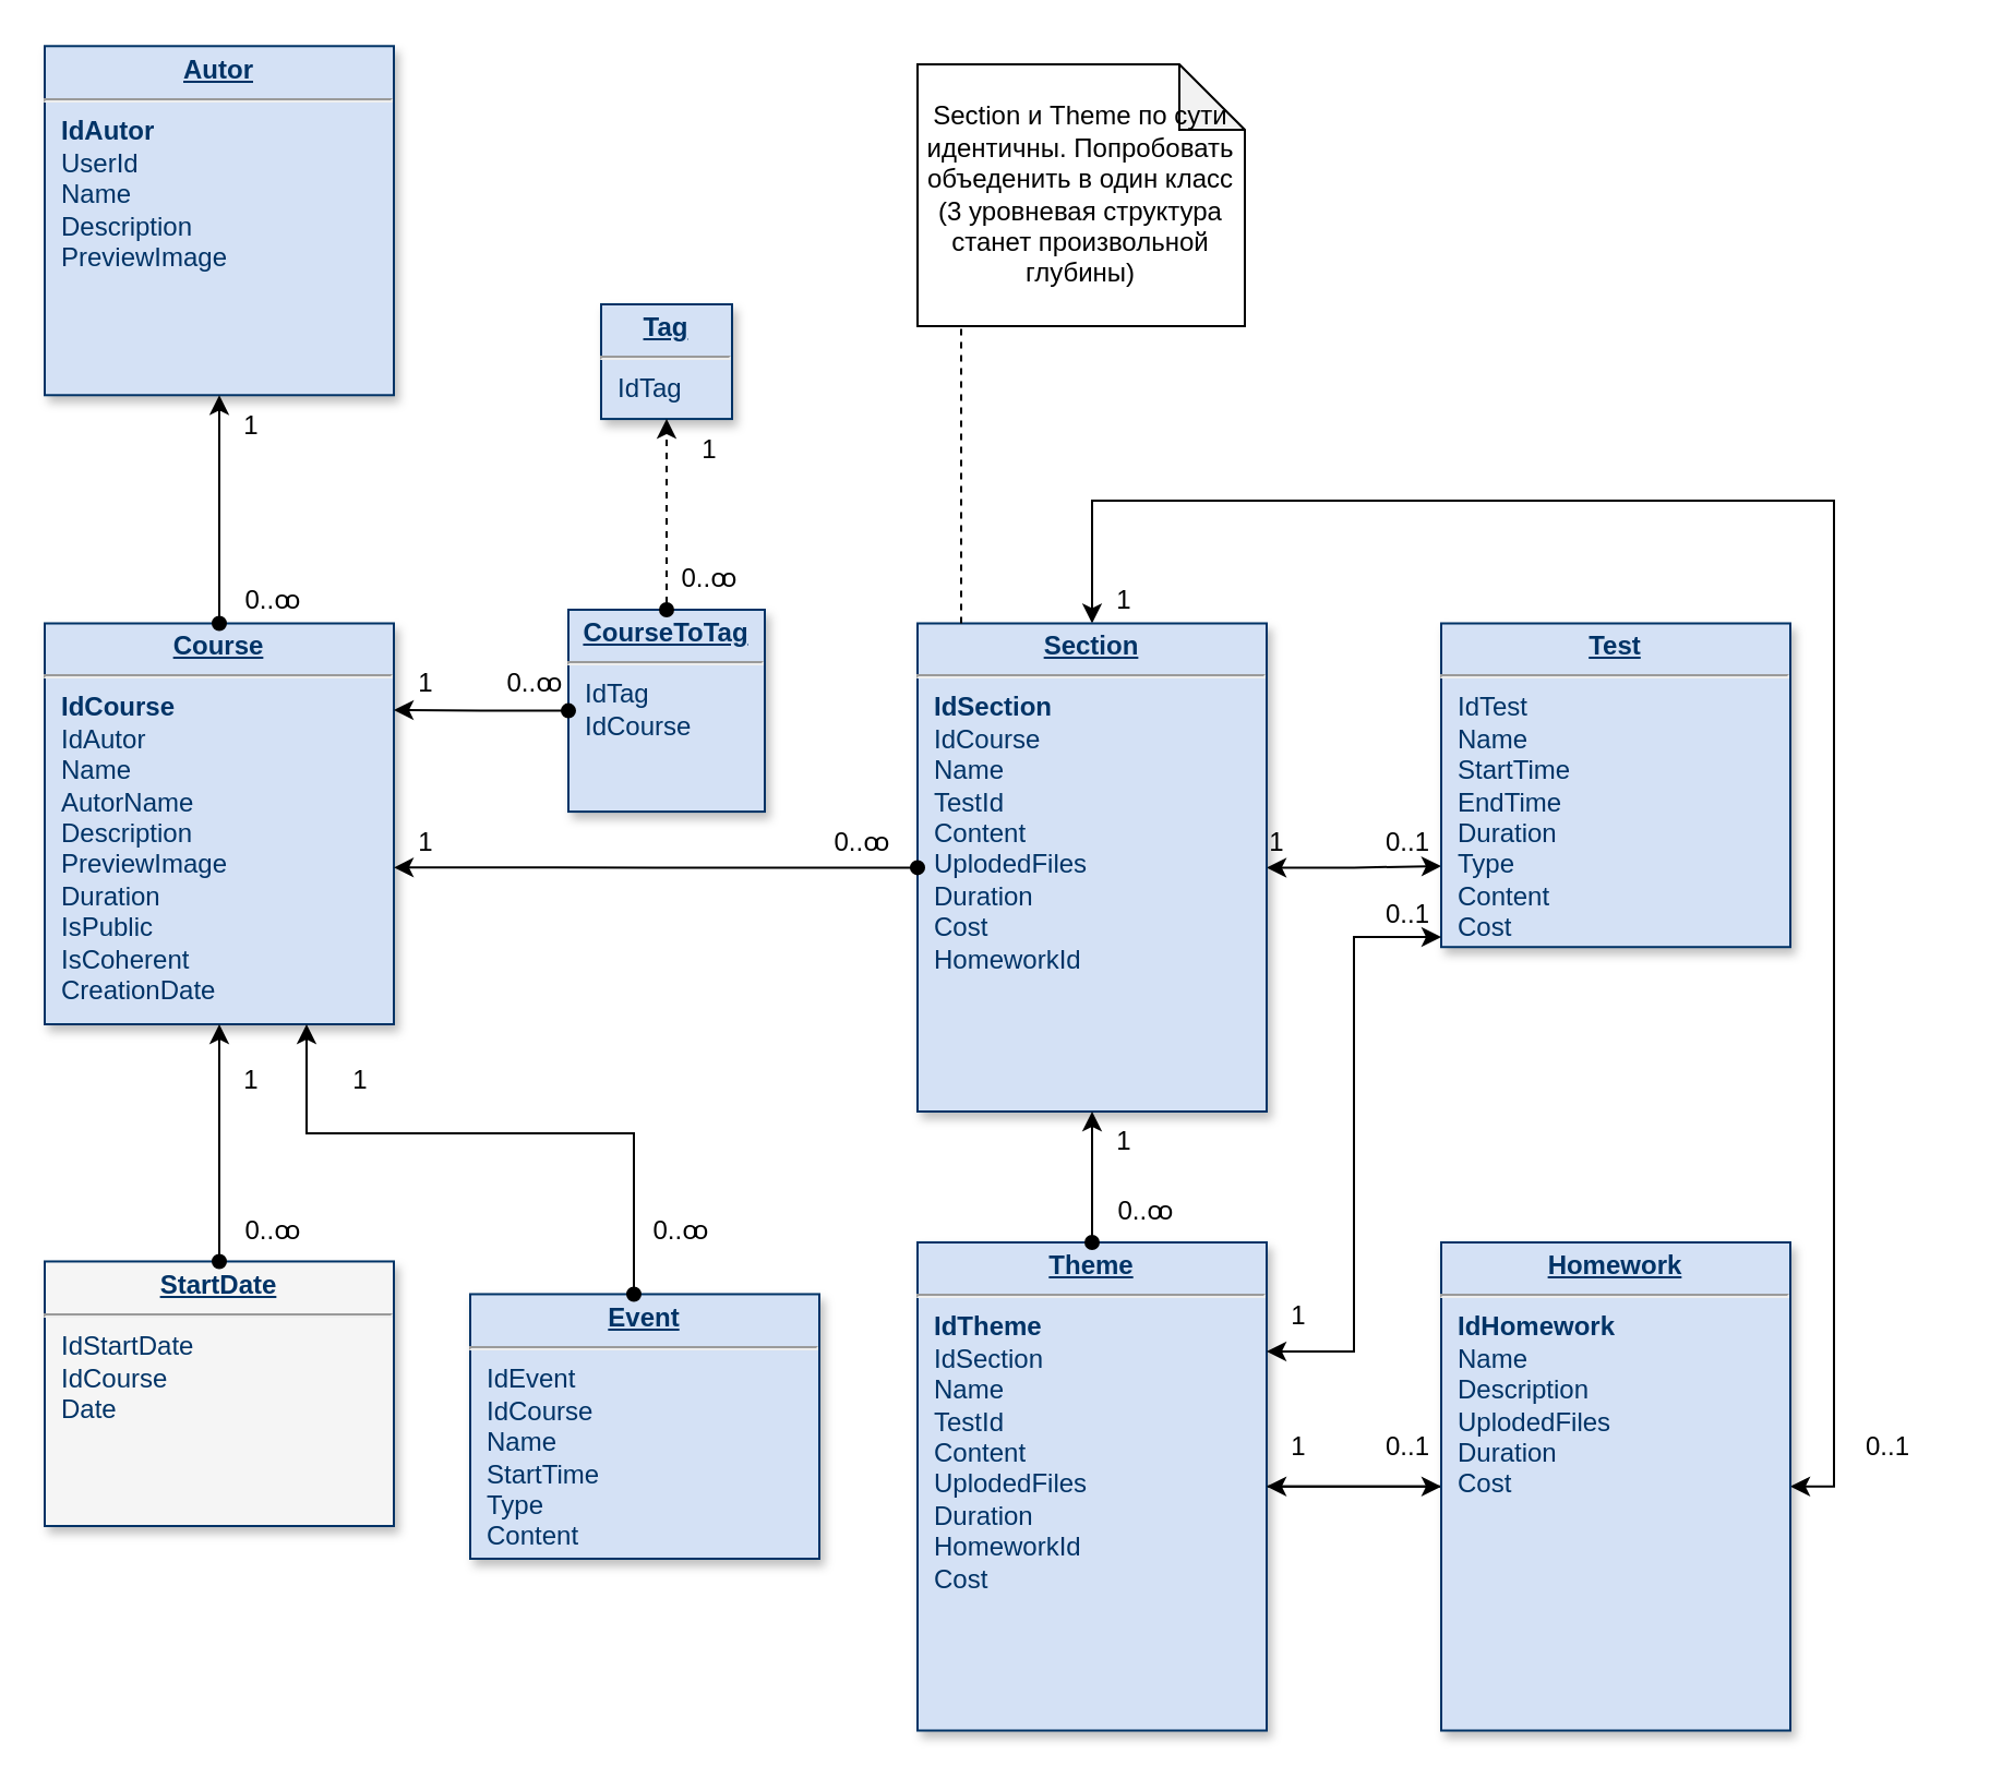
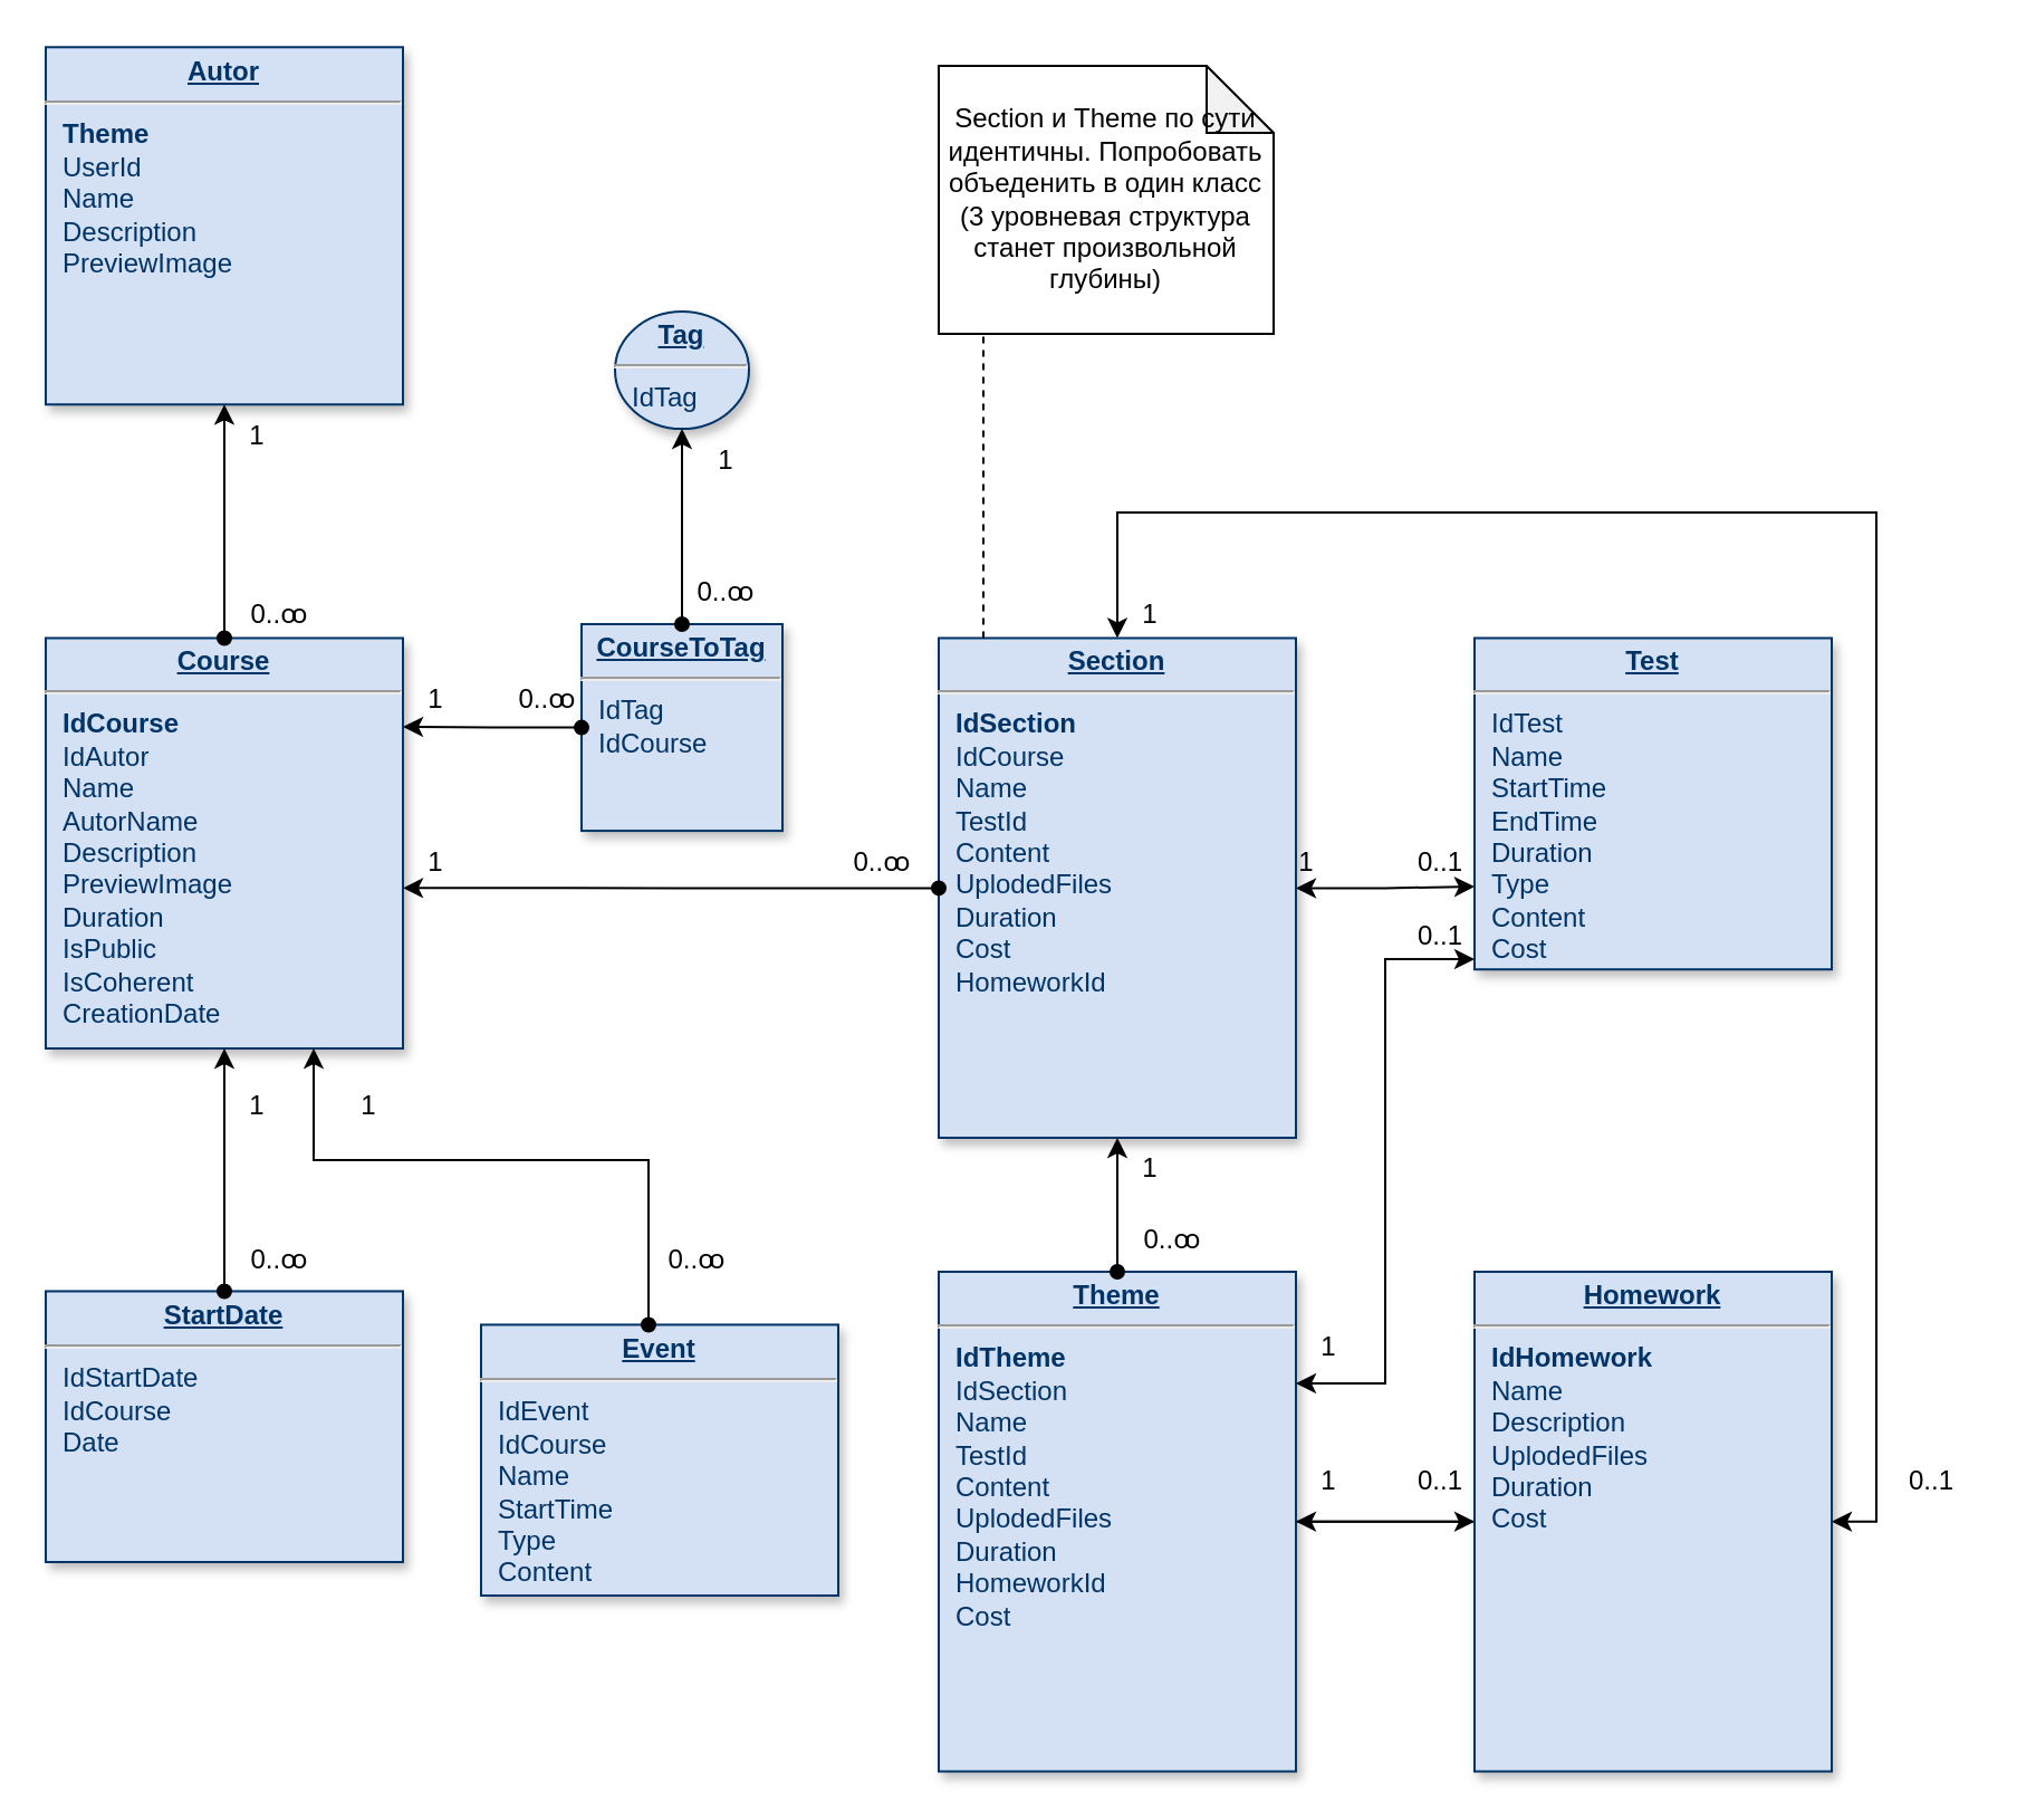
- <mxCell id="6" value="&lt;p style=&quot;margin: 0px; margin-top: 4px; text-align: center; text-decoration: underline;&quot;&gt;&lt;b&gt;Autor&lt;/b&gt;&lt;/p&gt;&lt;hr&gt;&lt;p style=&quot;margin: 0px; margin-left: 8px;&quot;&gt;&lt;b&gt;IdAutor&lt;/b&gt;&lt;/p&gt;&lt;p style=&quot;margin: 0px; margin-left: 8px;&quot;&gt;UserId&lt;/p&gt;&lt;p style=&quot;margin: 0px; margin-left: 8px;&quot;&gt;Name&lt;/p&gt;&lt;p style=&quot;margin: 0px; margin-left: 8px;&quot;&gt;Description&lt;/p&gt;&lt;p style=&quot;margin: 0px; margin-left: 8px;&quot;&gt;PreviewImage&lt;/p&gt;" style="verticalAlign=top;align=left;overflow=fill;fontSize=12;fontFamily=Helvetica;html=1;strokeColor=#003366;shadow=1;fillColor=#D4E1F5;fontColor=#003366" parent="1" vertex="1"><mxGeometry x="20" y="20.64" width="160" height="160" as="geometry" /></mxCell>
+ <mxCell id="6" value="&lt;p style=&quot;margin: 0px; margin-top: 4px; text-align: center; text-decoration: underline;&quot;&gt;&lt;b&gt;Autor&lt;/b&gt;&lt;/p&gt;&lt;hr&gt;&lt;p style=&quot;margin: 0px; margin-left: 8px;&quot;&gt;&lt;b&gt;Theme&lt;/b&gt;&lt;/p&gt;&lt;p style=&quot;margin: 0px; margin-left: 8px;&quot;&gt;UserId&lt;/p&gt;&lt;p style=&quot;margin: 0px; margin-left: 8px;&quot;&gt;Name&lt;/p&gt;&lt;p style=&quot;margin: 0px; margin-left: 8px;&quot;&gt;Description&lt;/p&gt;&lt;p style=&quot;margin: 0px; margin-left: 8px;&quot;&gt;PreviewImage&lt;/p&gt;" style="verticalAlign=top;align=left;overflow=fill;fontSize=12;fontFamily=Helvetica;html=1;strokeColor=#003366;shadow=1;fillColor=#D4E1F5;fontColor=#003366" parent="1" vertex="1"><mxGeometry x="20" y="20.64" width="160" height="160" as="geometry" /></mxCell>
- <mxCell id="13" value="&lt;p style=&quot;margin: 0px; margin-top: 4px; text-align: center; text-decoration: underline;&quot;&gt;&lt;b&gt;Tag&lt;/b&gt;&lt;/p&gt;&lt;hr&gt;&lt;p style=&quot;margin: 0px; margin-left: 8px;&quot;&gt;IdTag&lt;/p&gt;&lt;p style=&quot;margin: 0px; margin-left: 8px;&quot;&gt;&lt;br&gt;&lt;/p&gt;" style="verticalAlign=top;align=left;overflow=fill;fontSize=12;fontFamily=Helvetica;html=1;strokeColor=#003366;shadow=1;fillColor=#D4E1F5;fontColor=#003366" vertex="1" parent="1"><mxGeometry x="275" y="139" width="60" height="52.54" as="geometry" /></mxCell>
+ <mxCell id="13" value="&lt;p style=&quot;margin: 0px; margin-top: 4px; text-align: center; text-decoration: underline;&quot;&gt;&lt;b&gt;Tag&lt;/b&gt;&lt;/p&gt;&lt;hr&gt;&lt;p style=&quot;margin: 0px; margin-left: 8px;&quot;&gt;IdTag&lt;/p&gt;&lt;p style=&quot;margin: 0px; margin-left: 8px;&quot;&gt;&lt;br&gt;&lt;/p&gt;" style="ellipse;verticalAlign=top;align=left;overflow=fill;fontSize=12;fontFamily=Helvetica;html=1;strokeColor=#003366;shadow=1;fillColor=#D4E1F5;fontColor=#003366;" vertex="1" parent="1"><mxGeometry x="275" y="139" width="60" height="52.54" as="geometry" /></mxCell>
- <mxCell id="23" style="edgeStyle=orthogonalEdgeStyle;rounded=0;orthogonalLoop=1;jettySize=auto;html=1;entryX=0.5;entryY=1;entryDx=0;entryDy=0;startArrow=oval;startFill=1;dashed=1;" edge="1" parent="1" source="14" target="13"><mxGeometry relative="1" as="geometry" /></mxCell>
+ <mxCell id="23" style="edgeStyle=orthogonalEdgeStyle;rounded=0;orthogonalLoop=1;jettySize=auto;html=1;entryX=0.5;entryY=1;entryDx=0;entryDy=0;startArrow=oval;startFill=1;" edge="1" parent="1" source="14" target="13"><mxGeometry relative="1" as="geometry" /></mxCell>
- <mxCell id="10" value="&lt;p style=&quot;margin: 0px; margin-top: 4px; text-align: center; text-decoration: underline;&quot;&gt;&lt;b&gt;StartDate&lt;/b&gt;&lt;/p&gt;&lt;hr&gt;&lt;p style=&quot;margin: 0px; margin-left: 8px;&quot;&gt;IdStartDate&lt;/p&gt;&lt;p style=&quot;margin: 0px; margin-left: 8px;&quot;&gt;IdCourse&lt;/p&gt;&lt;p style=&quot;margin: 0px; margin-left: 8px;&quot;&gt;Date&lt;/p&gt;" style="verticalAlign=top;align=left;overflow=fill;fontSize=12;fontFamily=Helvetica;html=1;strokeColor=#003366;shadow=1;fillColor=#f5f5f5;fontColor=#003366;" parent="1" vertex="1"><mxGeometry x="20" y="577.73" width="160" height="121.27" as="geometry" /></mxCell>
+ <mxCell id="10" value="&lt;p style=&quot;margin: 0px; margin-top: 4px; text-align: center; text-decoration: underline;&quot;&gt;&lt;b&gt;StartDate&lt;/b&gt;&lt;/p&gt;&lt;hr&gt;&lt;p style=&quot;margin: 0px; margin-left: 8px;&quot;&gt;IdStartDate&lt;/p&gt;&lt;p style=&quot;margin: 0px; margin-left: 8px;&quot;&gt;IdCourse&lt;/p&gt;&lt;p style=&quot;margin: 0px; margin-left: 8px;&quot;&gt;Date&lt;/p&gt;" style="verticalAlign=top;align=left;overflow=fill;fontSize=12;fontFamily=Helvetica;html=1;strokeColor=#003366;shadow=1;fillColor=#D4E1F5;fontColor=#003366" parent="1" vertex="1"><mxGeometry x="20" y="577.73" width="160" height="121.27" as="geometry" /></mxCell>
